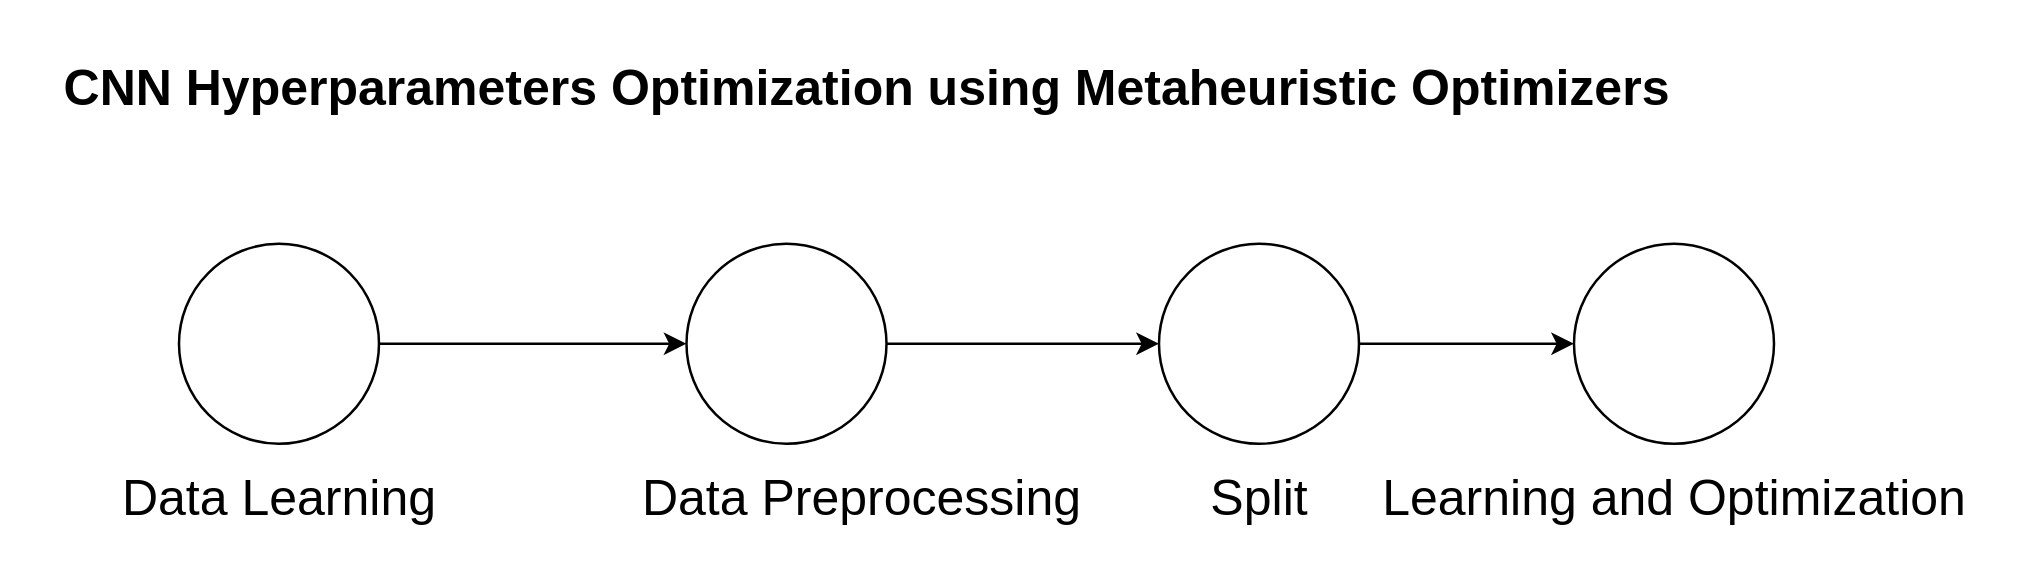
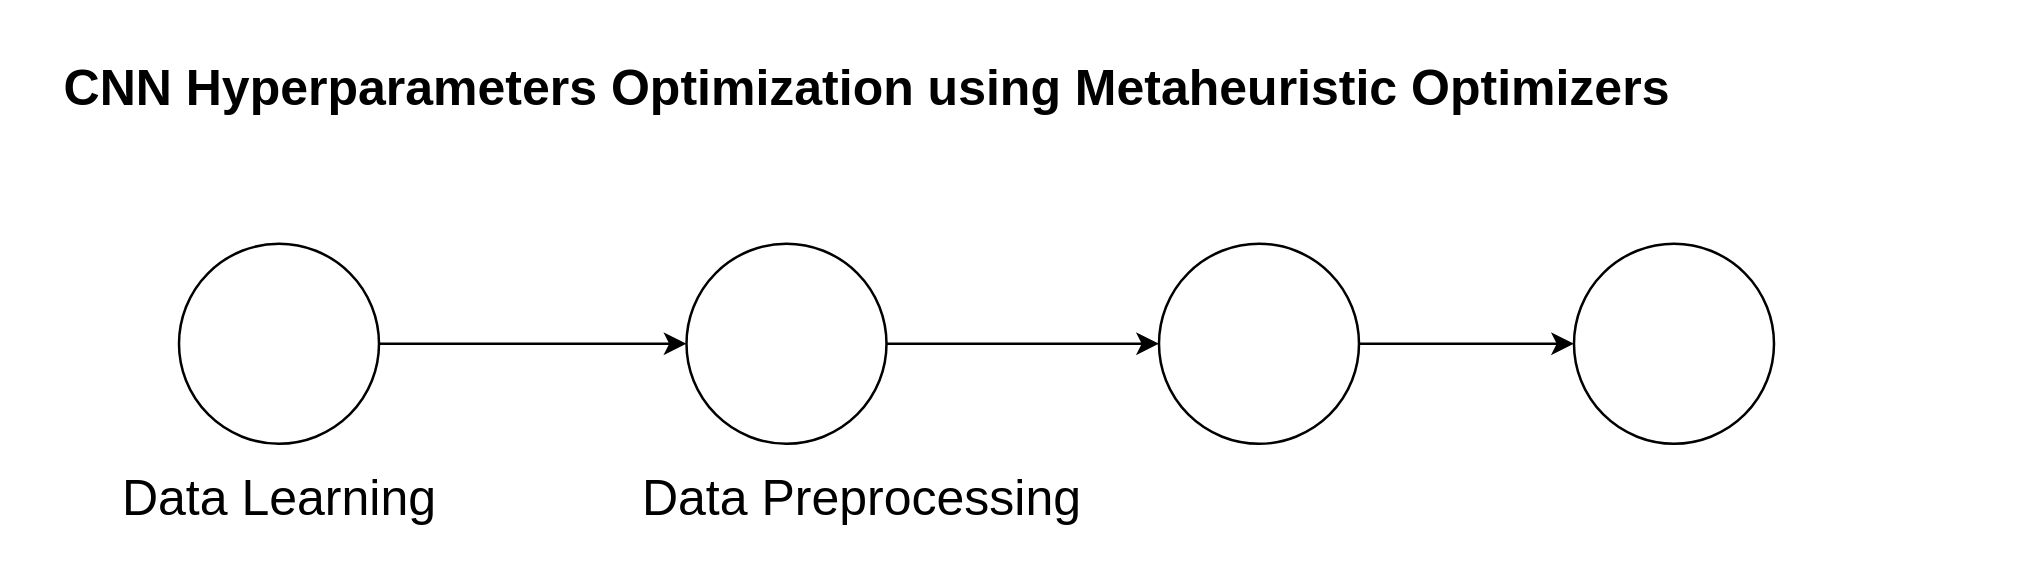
- <mxCell id="11" value="Split" style="text;html=1;align=center;verticalAlign=middle;resizable=0;points=[];autosize=1;strokeColor=none;fillColor=none;fontSize=20;" vertex="1" parent="1"><mxGeometry x="478.5" y="184" width="49" height="28" as="geometry" /></mxCell>
- <mxCell id="13" value="Learning and Optimization" style="text;html=1;align=center;verticalAlign=middle;resizable=0;points=[];autosize=1;strokeColor=none;fillColor=none;fontSize=20;" vertex="1" parent="1"><mxGeometry x="547.5" y="184" width="243" height="28" as="geometry" /></mxCell>
